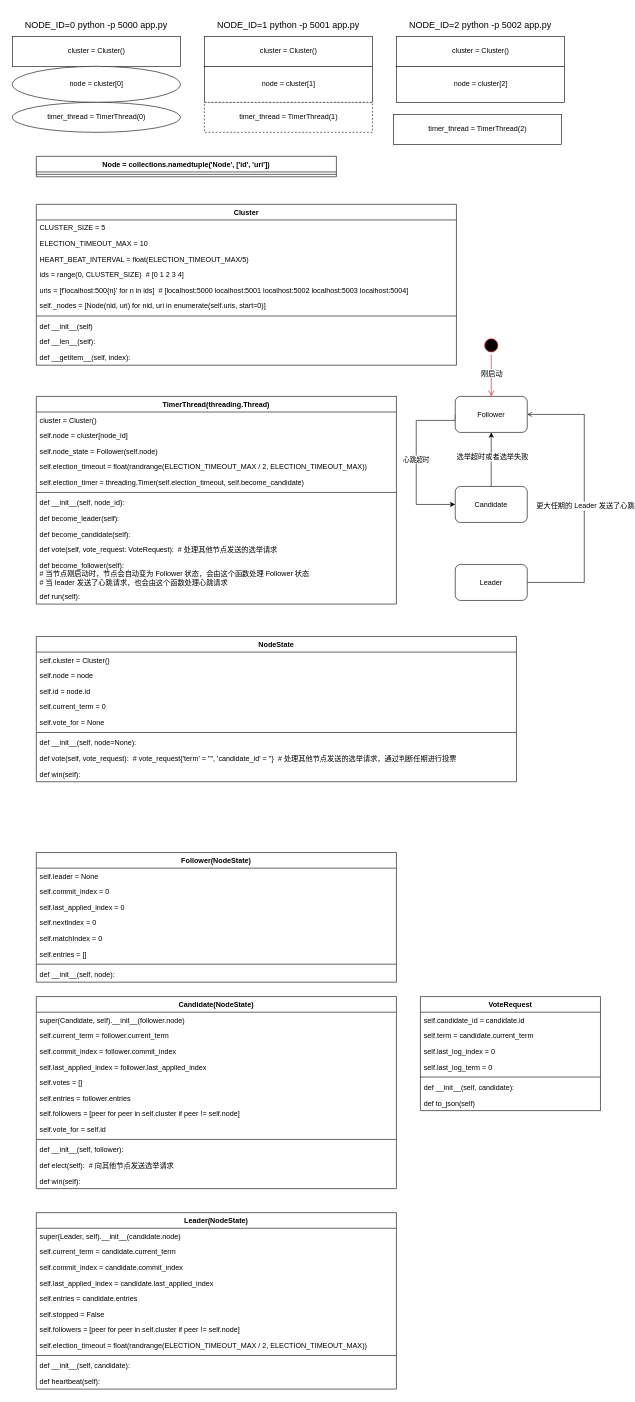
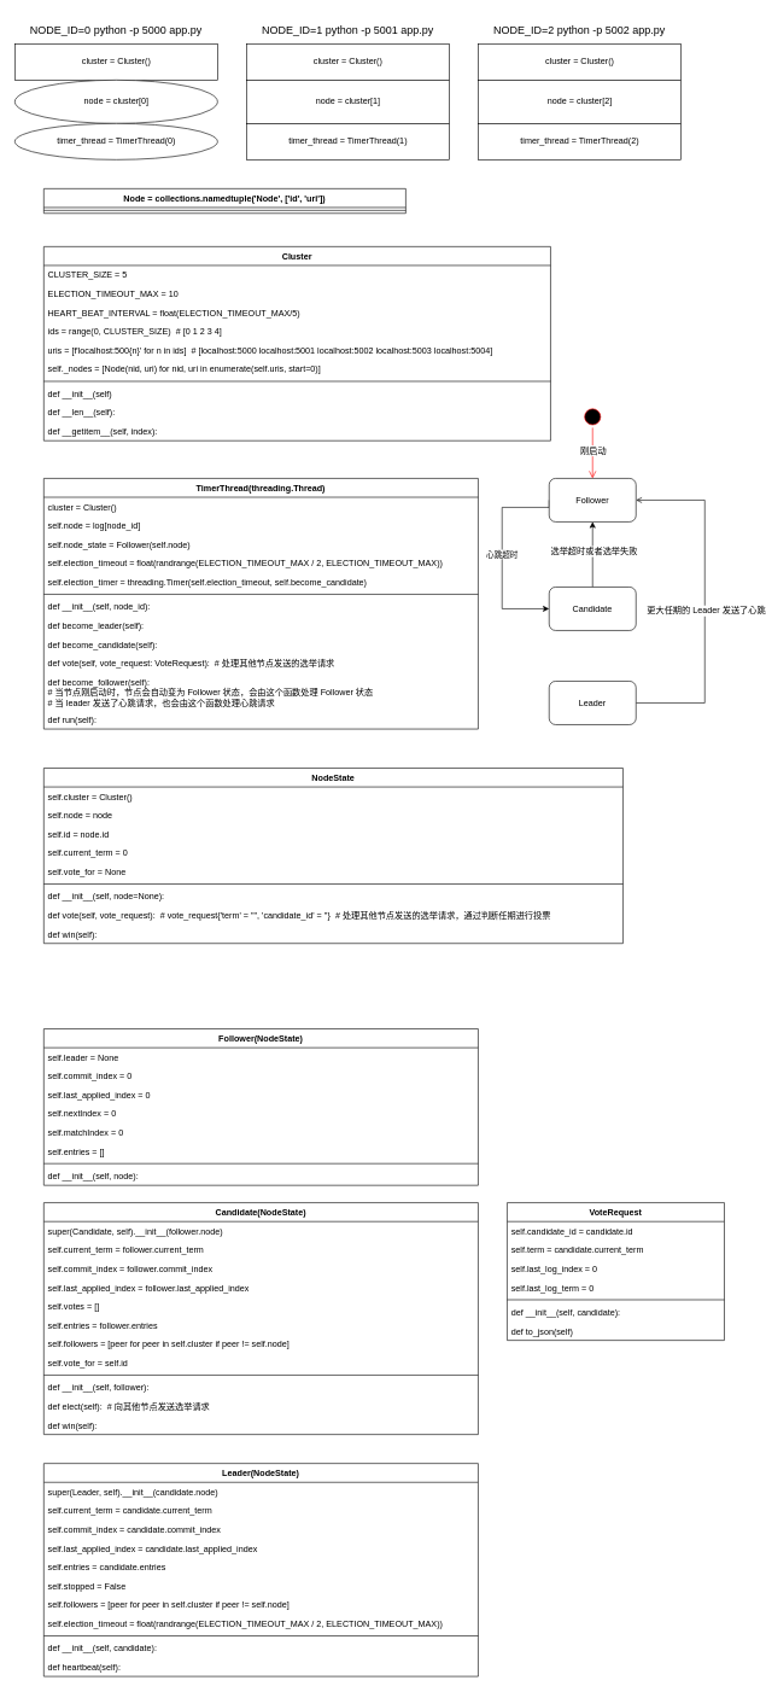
- <mxCell id="75" value="timer_thread = TimerThread(1)" style="html=1;dashed=1;" vertex="1" parent="1"><mxGeometry x="340" y="170" width="280" height="50" as="geometry" /></mxCell>
+ <mxCell id="75" value="timer_thread = TimerThread(1)" style="html=1;" vertex="1" parent="1"><mxGeometry x="340" y="170" width="280" height="50" as="geometry" /></mxCell>
- <mxCell id="78" value="timer_thread = TimerThread(2)" style="html=1;" vertex="1" parent="1"><mxGeometry x="655" y="190" width="280" height="50" as="geometry" /></mxCell>
+ <mxCell id="78" value="timer_thread = TimerThread(2)" style="html=1;" vertex="1" parent="1"><mxGeometry x="660" y="170" width="280" height="50" as="geometry" /></mxCell>
- <mxCell id="81" value="self.node = cluster[node_id]" style="text;strokeColor=none;fillColor=none;align=left;verticalAlign=top;spacingLeft=4;spacingRight=4;overflow=hidden;rotatable=0;points=[[0,0.5],[1,0.5]];portConstraint=eastwest;" vertex="1" parent="79"><mxGeometry y="52" width="600" height="26" as="geometry" /></mxCell>
+ <mxCell id="81" value="self.node = log[node_id]" style="text;strokeColor=none;fillColor=none;align=left;verticalAlign=top;spacingLeft=4;spacingRight=4;overflow=hidden;rotatable=0;points=[[0,0.5],[1,0.5]];portConstraint=eastwest;" vertex="1" parent="79"><mxGeometry y="52" width="600" height="26" as="geometry" /></mxCell>
